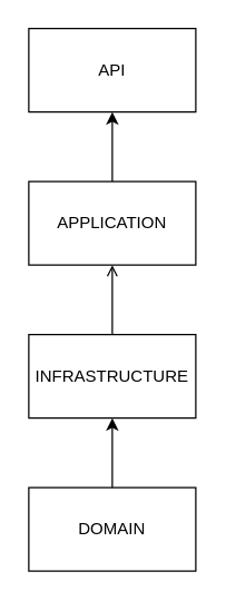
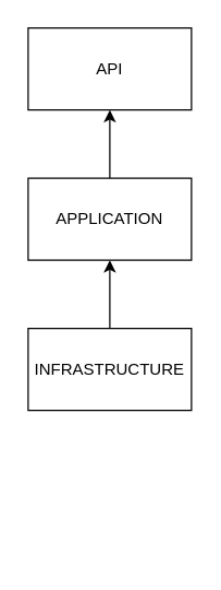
- <mxCell id="4" value="" style="edgeStyle=orthogonalEdgeStyle;rounded=0;orthogonalLoop=1;jettySize=auto;html=1;endArrow=open;" edge="1" parent="1" source="5" target="7"><mxGeometry relative="1" as="geometry" /></mxCell>
+ <mxCell id="4" value="" style="edgeStyle=orthogonalEdgeStyle;rounded=0;orthogonalLoop=1;jettySize=auto;html=1;" edge="1" parent="1" source="5" target="7"><mxGeometry relative="1" as="geometry" /></mxCell>
- <mxCell id="2" value="" style="edgeStyle=orthogonalEdgeStyle;rounded=0;orthogonalLoop=1;jettySize=auto;html=1;" edge="1" parent="1" source="3" target="5"><mxGeometry relative="1" as="geometry" /></mxCell>
- <mxCell id="3" value="DOMAIN" style="rounded=0;whiteSpace=wrap;html=1;" vertex="1" parent="1"><mxGeometry x="20" y="350" width="120" height="60" as="geometry" /></mxCell>
